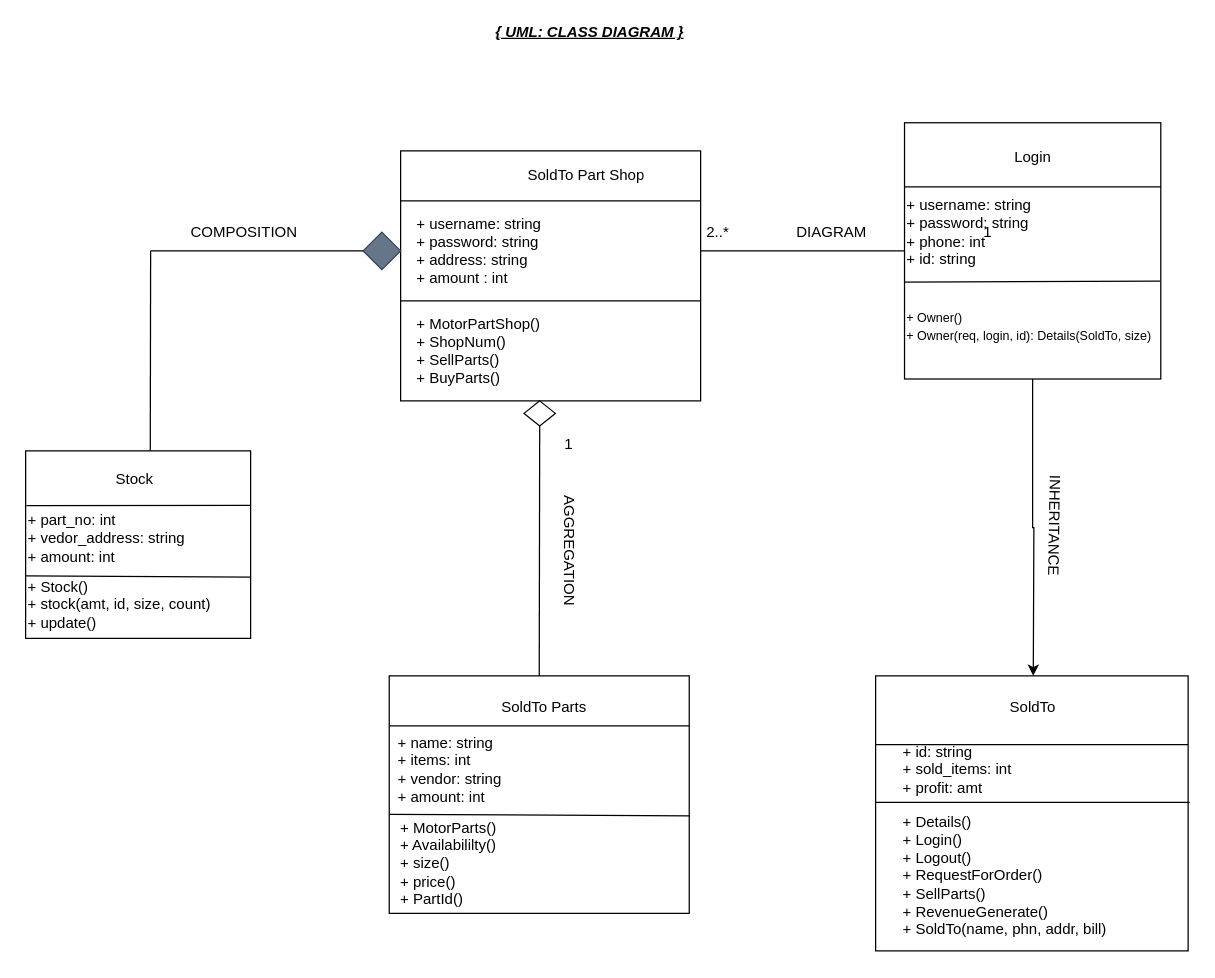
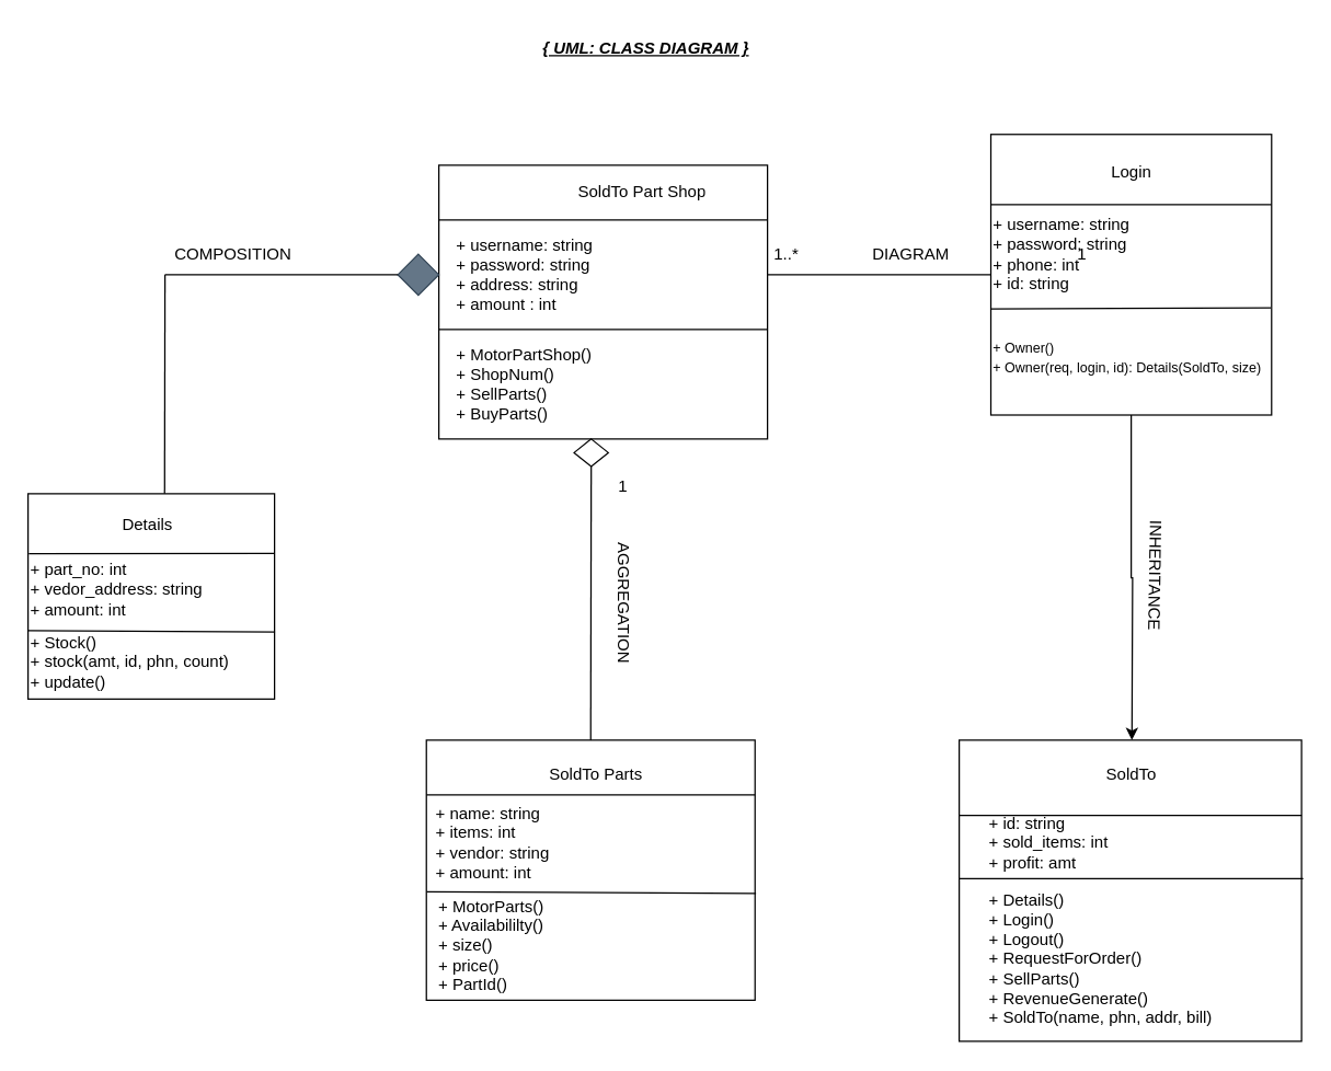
- <mxCell id="46" value="&lt;b&gt;&lt;i&gt;&lt;u&gt;{ UML: CLASS DIAGRAM }&lt;/u&gt;&lt;/i&gt;&lt;/b&gt;" style="text;html=1;strokeColor=none;fillColor=none;align=center;verticalAlign=middle;whiteSpace=wrap;rounded=0;" vertex="1" parent="1"><mxGeometry x="391.89" y="10" width="159" height="30" as="geometry" /></mxCell>
+ <mxCell id="46" value="&lt;b&gt;&lt;i&gt;&lt;u&gt;{ UML: CLASS DIAGRAM }&lt;/u&gt;&lt;/i&gt;&lt;/b&gt;" style="text;html=1;strokeColor=none;fillColor=none;align=center;verticalAlign=middle;whiteSpace=wrap;rounded=0;" vertex="1" parent="1"><mxGeometry x="391.89" y="20" width="159" height="30" as="geometry" /></mxCell>
- <mxCell id="41" value="COMPOSITION" style="text;html=1;strokeColor=none;fillColor=none;align=center;verticalAlign=middle;whiteSpace=wrap;rounded=0;" parent="1" vertex="1"><mxGeometry x="165" y="170" width="60" height="30" as="geometry" /></mxCell>
+ <mxCell id="41" value="COMPOSITION" style="text;html=1;strokeColor=none;fillColor=none;align=center;verticalAlign=middle;whiteSpace=wrap;rounded=0;" parent="1" vertex="1"><mxGeometry x="140" y="170" width="60" height="30" as="geometry" /></mxCell>
- <mxCell id="30" value="2..*" style="text;html=1;strokeColor=none;fillColor=none;align=center;verticalAlign=middle;whiteSpace=wrap;rounded=0;" parent="1" vertex="1"><mxGeometry x="543.75" y="170" width="60" height="30" as="geometry" /></mxCell>
+ <mxCell id="30" value="1..*" style="text;html=1;strokeColor=none;fillColor=none;align=center;verticalAlign=middle;whiteSpace=wrap;rounded=0;" parent="1" vertex="1"><mxGeometry x="543.75" y="170" width="60" height="30" as="geometry" /></mxCell>
- <mxCell id="12" value="Stock" style="text;html=1;strokeColor=none;fillColor=none;align=center;verticalAlign=middle;whiteSpace=wrap;rounded=0;" parent="1" vertex="1"><mxGeometry x="45" y="365" width="125" height="35" as="geometry" /></mxCell>
+ <mxCell id="12" value="Details" style="text;html=1;strokeColor=none;fillColor=none;align=center;verticalAlign=middle;whiteSpace=wrap;rounded=0;" parent="1" vertex="1"><mxGeometry x="45" y="365" width="125" height="35" as="geometry" /></mxCell>
- <mxCell id="15" value="&lt;div style=&quot;&quot;&gt;+ Stock()&lt;/div&gt;&lt;div style=&quot;&quot;&gt;+ stock(amt, id, size, count)&lt;/div&gt;&lt;div style=&quot;&quot;&gt;+ update()&amp;nbsp;&lt;/div&gt;" style="text;html=1;strokeColor=none;fillColor=none;align=left;verticalAlign=middle;whiteSpace=wrap;rounded=0;" parent="1" vertex="1"><mxGeometry x="20" y="465" width="150" height="35" as="geometry" /></mxCell>
+ <mxCell id="15" value="&lt;div style=&quot;&quot;&gt;+ Stock()&lt;/div&gt;&lt;div style=&quot;&quot;&gt;+ stock(amt, id, phn, count)&lt;/div&gt;&lt;div style=&quot;&quot;&gt;+ update()&amp;nbsp;&lt;/div&gt;" style="text;html=1;strokeColor=none;fillColor=none;align=left;verticalAlign=middle;whiteSpace=wrap;rounded=0;" parent="1" vertex="1"><mxGeometry x="20" y="465" width="150" height="35" as="geometry" /></mxCell>
